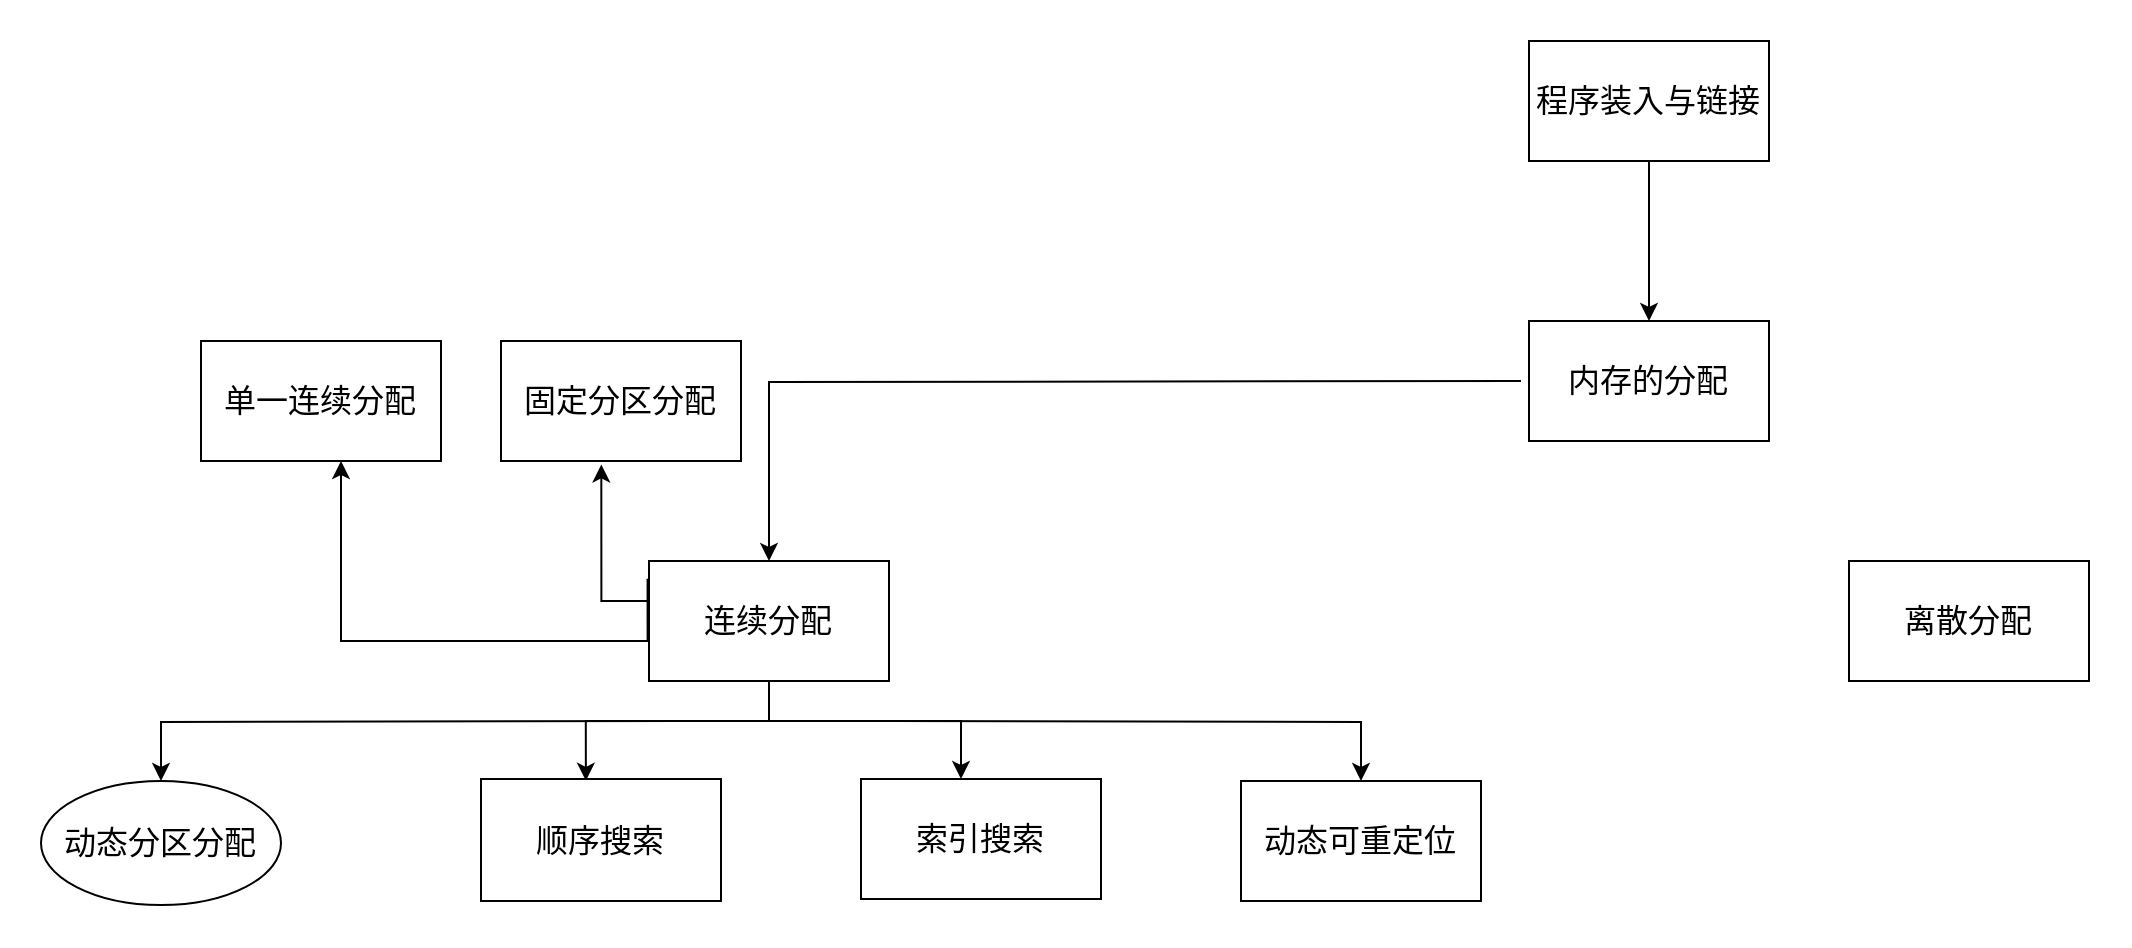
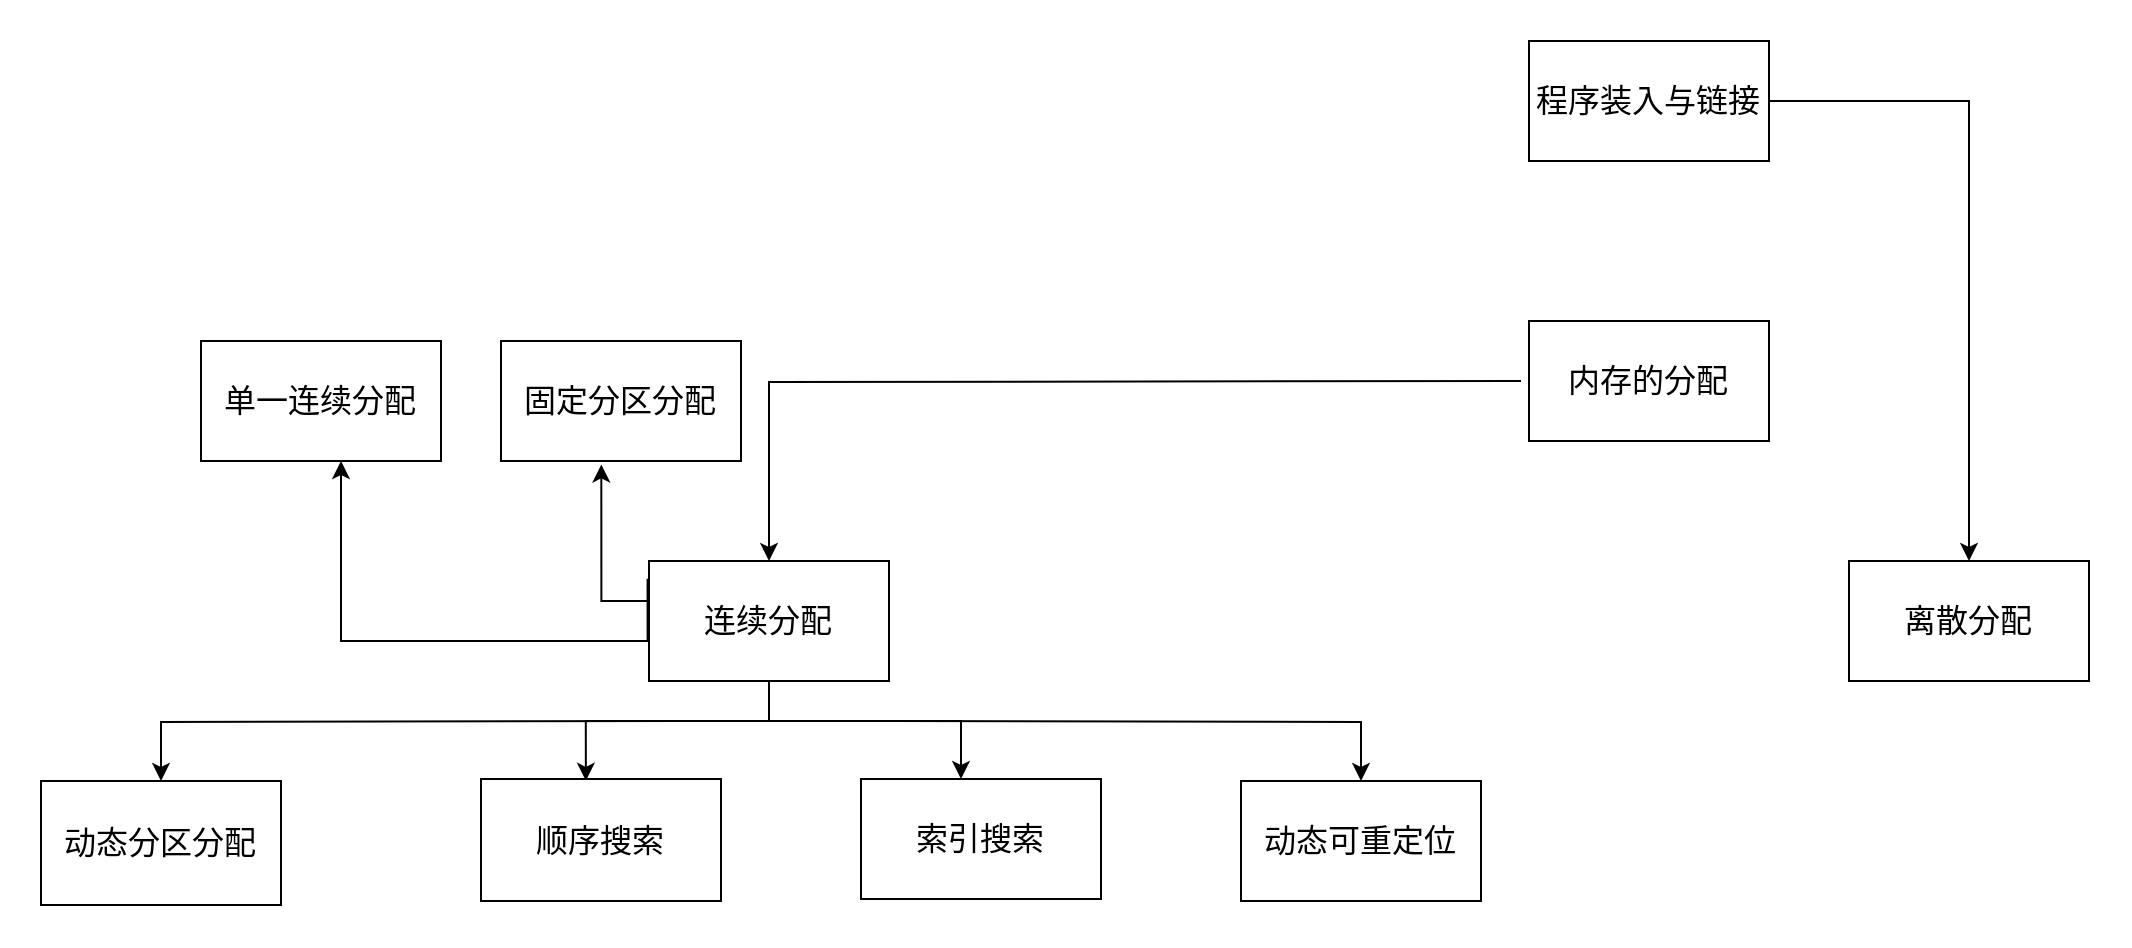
- <mxCell id="2" value="" style="edgeStyle=orthogonalEdgeStyle;rounded=0;orthogonalLoop=1;jettySize=auto;html=1;" edge="1" parent="1" source="3" target="5"><mxGeometry relative="1" as="geometry" /></mxCell>
+ <mxCell id="2" value="" style="edgeStyle=orthogonalEdgeStyle;rounded=0;orthogonalLoop=1;jettySize=auto;html=1;" edge="1" parent="1" source="3" target="6"><mxGeometry relative="1" as="geometry" /></mxCell>
- <mxCell id="15" value="&lt;font style=&quot;font-size: 16px&quot;&gt;动态分区分配&lt;br&gt;&lt;/font&gt;" style="ellipse;whiteSpace=wrap;html=1;" vertex="1" parent="1"><mxGeometry x="20" y="390" width="120" height="62" as="geometry" /></mxCell>
+ <mxCell id="15" value="&lt;font style=&quot;font-size: 16px&quot;&gt;动态分区分配&lt;br&gt;&lt;/font&gt;" style="rounded=0;whiteSpace=wrap;html=1;" vertex="1" parent="1"><mxGeometry x="20" y="390" width="120" height="62" as="geometry" /></mxCell>
